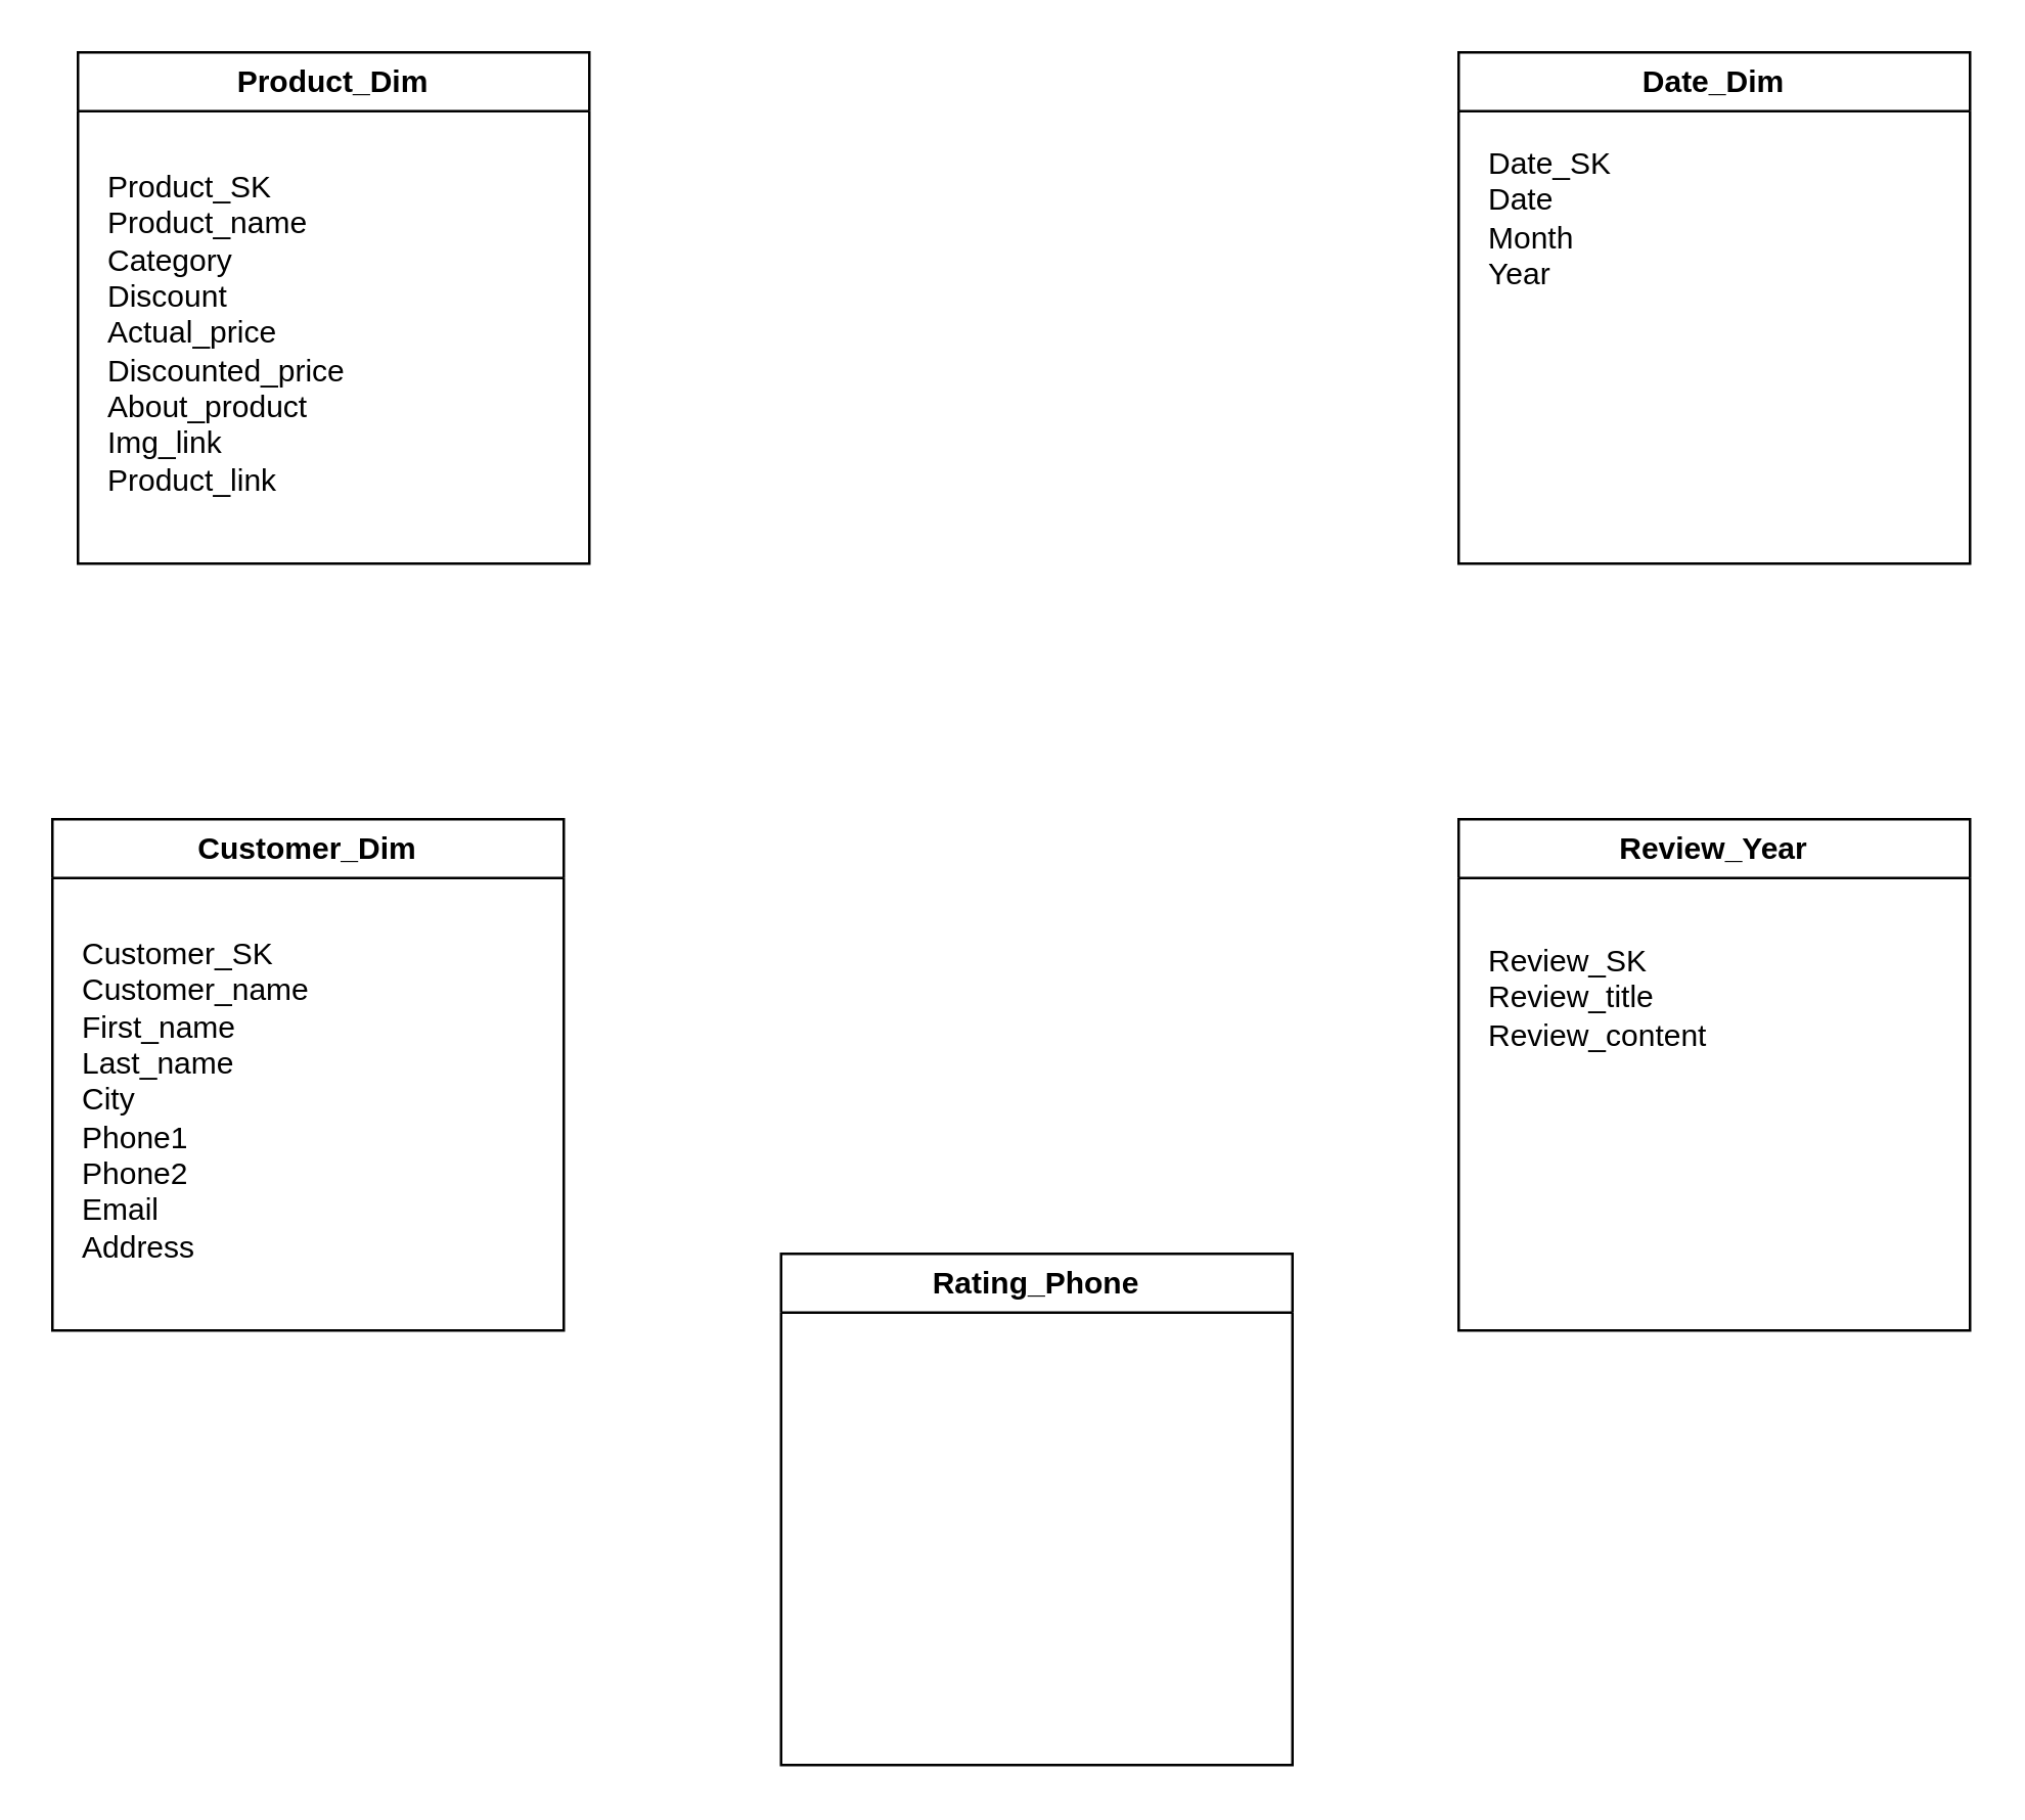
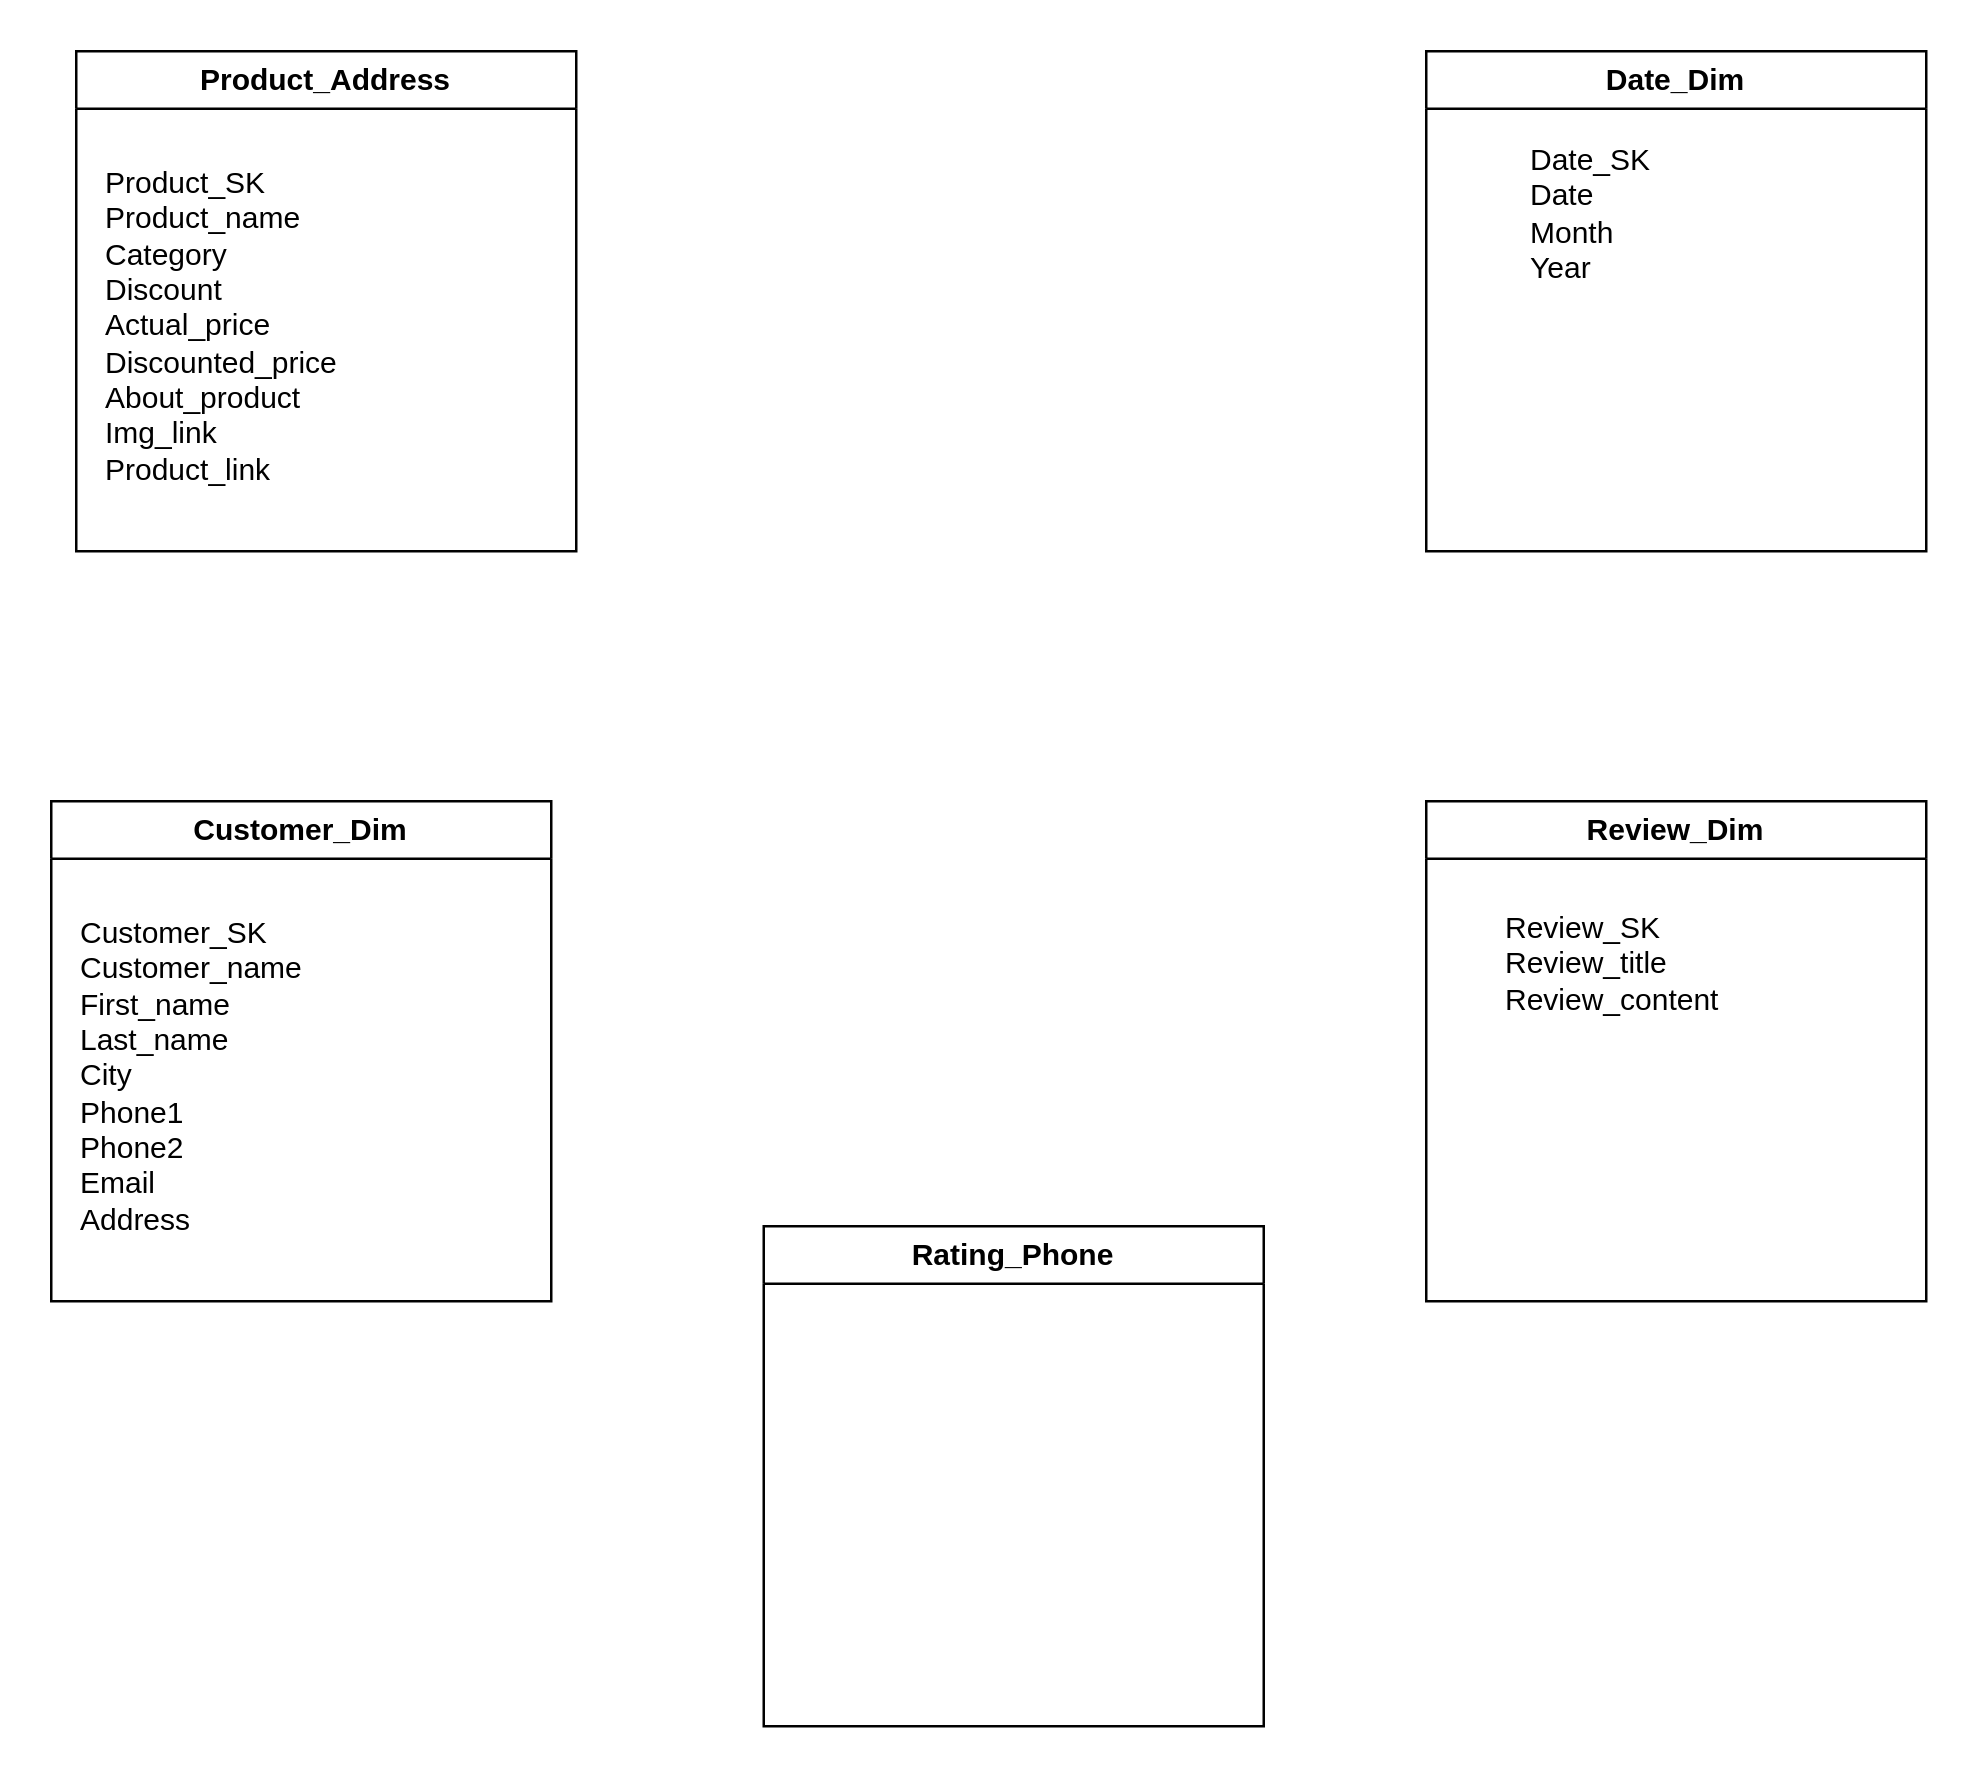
- <mxCell id="3" value="Product_Dim" style="swimlane;whiteSpace=wrap;html=1;" vertex="1" parent="1"><mxGeometry x="30" y="20" width="200" height="200" as="geometry" /></mxCell>
+ <mxCell id="3" value="Product_Address" style="swimlane;whiteSpace=wrap;html=1;" vertex="1" parent="1"><mxGeometry x="30" y="20" width="200" height="200" as="geometry" /></mxCell>
- <mxCell id="6" value="Date_SK&lt;div&gt;Date&lt;/div&gt;&lt;div&gt;Month&lt;/div&gt;&lt;div&gt;Year&lt;/div&gt;" style="text;html=1;align=left;verticalAlign=middle;resizable=0;points=[];autosize=1;strokeColor=none;fillColor=none;" vertex="1" parent="5"><mxGeometry x="10" y="30" width="70" height="70" as="geometry" /></mxCell>
+ <mxCell id="6" value="Date_SK&lt;div&gt;Date&lt;/div&gt;&lt;div&gt;Month&lt;/div&gt;&lt;div&gt;Year&lt;/div&gt;" style="text;html=1;align=left;verticalAlign=middle;resizable=0;points=[];autosize=1;strokeColor=none;fillColor=none;" vertex="1" parent="5"><mxGeometry x="40" y="30" width="70" height="70" as="geometry" /></mxCell>
- <mxCell id="9" value="Review_Year" style="swimlane;whiteSpace=wrap;html=1;" vertex="1" parent="1"><mxGeometry x="570" y="320" width="200" height="200" as="geometry" /></mxCell>
+ <mxCell id="9" value="Review_Dim" style="swimlane;whiteSpace=wrap;html=1;" vertex="1" parent="1"><mxGeometry x="570" y="320" width="200" height="200" as="geometry" /></mxCell>
- <mxCell id="10" value="Review_SK&lt;div&gt;Review_title&lt;/div&gt;&lt;div&gt;Review_content&lt;/div&gt;" style="text;html=1;align=left;verticalAlign=middle;resizable=0;points=[];autosize=1;strokeColor=none;fillColor=none;" vertex="1" parent="9"><mxGeometry x="10" y="40" width="110" height="60" as="geometry" /></mxCell>
+ <mxCell id="10" value="Review_SK&lt;div&gt;Review_title&lt;/div&gt;&lt;div&gt;Review_content&lt;/div&gt;" style="text;html=1;align=left;verticalAlign=middle;resizable=0;points=[];autosize=1;strokeColor=none;fillColor=none;" vertex="1" parent="9"><mxGeometry x="30" y="35" width="110" height="60" as="geometry" /></mxCell>
